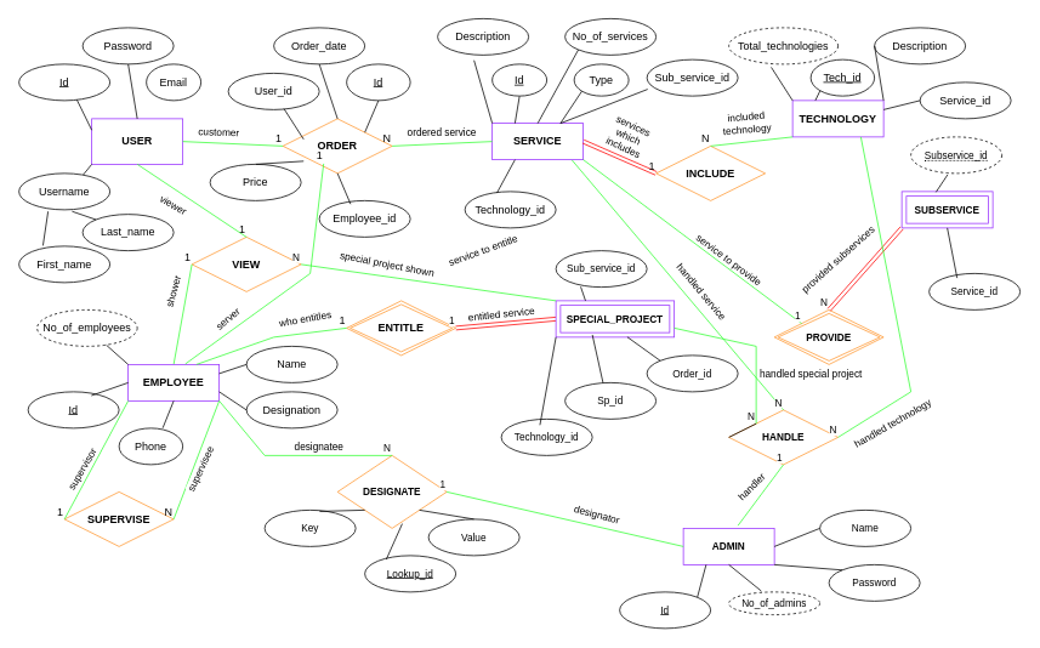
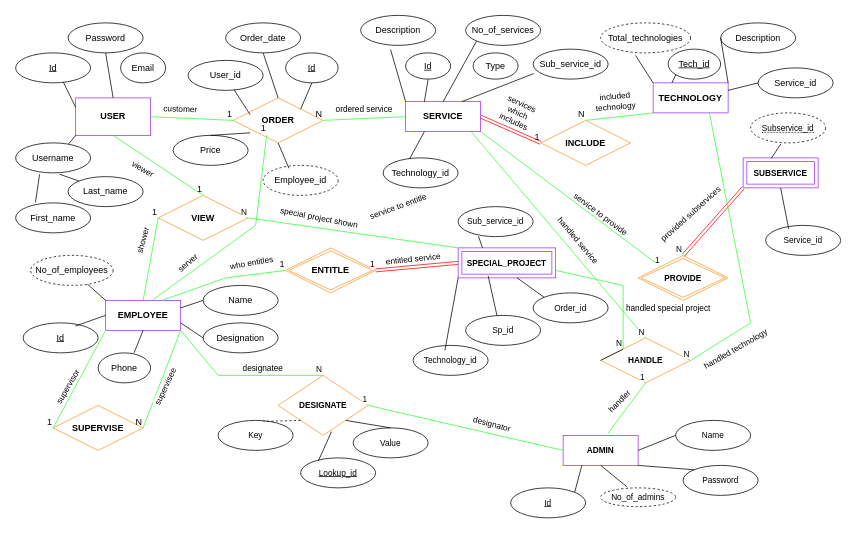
- <mxCell id="57" value="" style="endArrow=none;html=1;rounded=0;exitX=0.75;exitY=0;exitDx=0;exitDy=0;entryX=0;entryY=1;entryDx=0;entryDy=0;labelBorderColor=none;" parent="1" source="48" target="52" edge="1"><mxGeometry relative="1" as="geometry"><mxPoint x="480" y="280" as="sourcePoint" /><mxPoint x="640" y="280" as="targetPoint" /></mxGeometry></mxCell>
- <mxCell id="22" value="Employee_id" style="ellipse;whiteSpace=wrap;html=1;align=center;labelBorderColor=none;" parent="1" vertex="1"><mxGeometry x="350" y="220" width="100" height="40" as="geometry" /></mxCell>
+ <mxCell id="22" value="Employee_id" style="ellipse;whiteSpace=wrap;html=1;align=center;labelBorderColor=none;dashed=1;" parent="1" vertex="1"><mxGeometry x="350" y="220" width="100" height="40" as="geometry" /></mxCell>
- <mxCell id="128" value="" style="endArrow=none;html=1;rounded=0;strokeColor=default;align=center;verticalAlign=middle;fontFamily=Helvetica;fontSize=11;fontColor=default;labelBackgroundColor=default;entryX=0.604;entryY=0.035;entryDx=0;entryDy=0;entryPerimeter=0;exitX=0;exitY=1;exitDx=0;exitDy=0;labelBorderColor=none;" parent="1" source="122" target="125" edge="1"><mxGeometry relative="1" as="geometry"><mxPoint x="230" y="639.5" as="sourcePoint" /><mxPoint x="390" y="639.5" as="targetPoint" /></mxGeometry></mxCell>
+ <mxCell id="128" value="" style="endArrow=none;html=1;rounded=0;strokeColor=default;align=center;verticalAlign=middle;fontFamily=Helvetica;fontSize=11;fontColor=default;labelBackgroundColor=default;entryX=0.604;entryY=0.035;entryDx=0;entryDy=0;entryPerimeter=0;exitX=0;exitY=1;exitDx=0;exitDy=0;labelBorderColor=none;dashed=1;" parent="1" source="122" target="125" edge="1"><mxGeometry relative="1" as="geometry"><mxPoint x="230" y="639.5" as="sourcePoint" /><mxPoint x="390" y="639.5" as="targetPoint" /></mxGeometry></mxCell>
